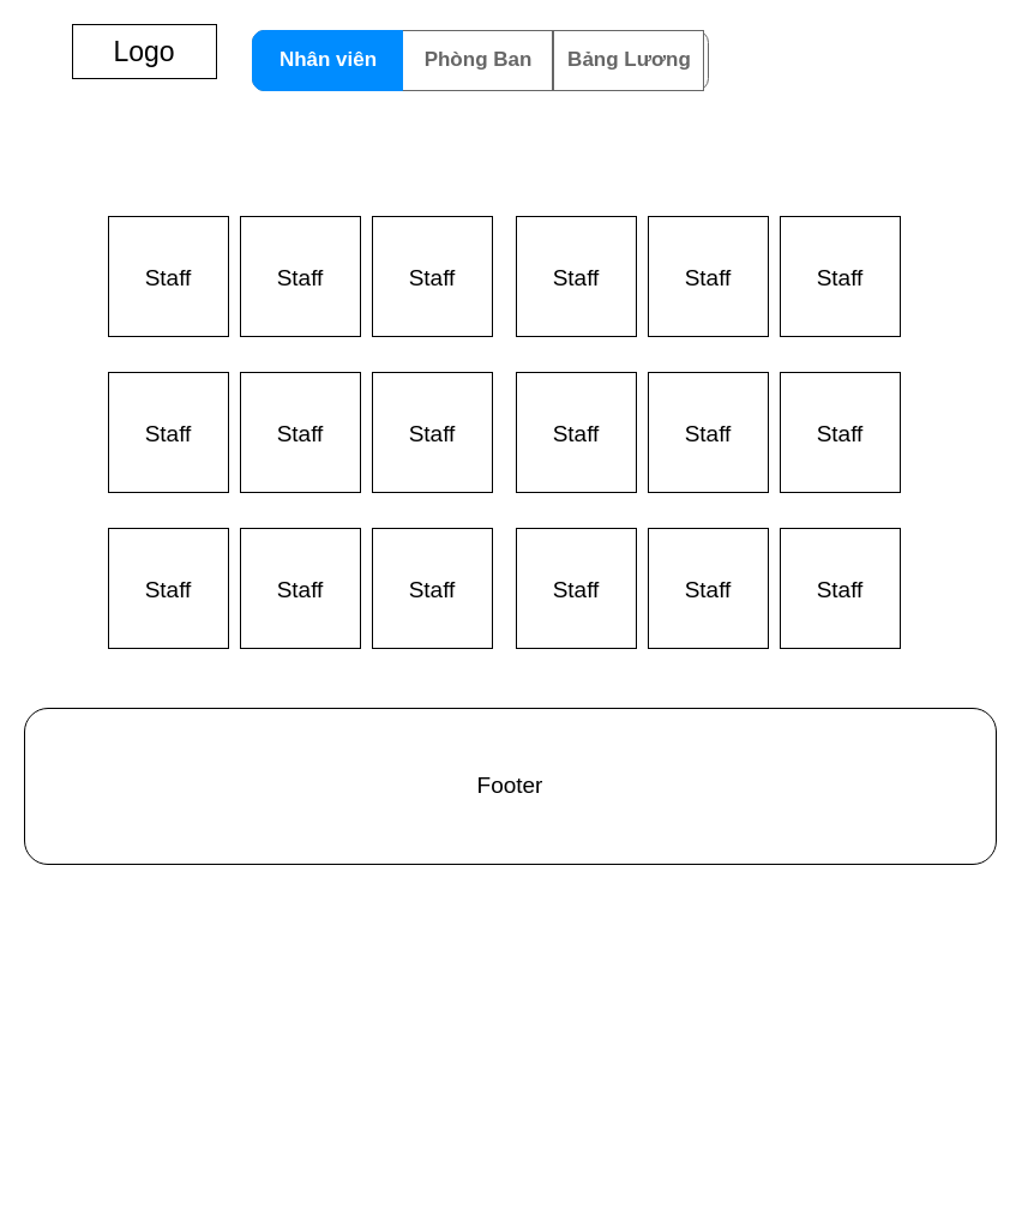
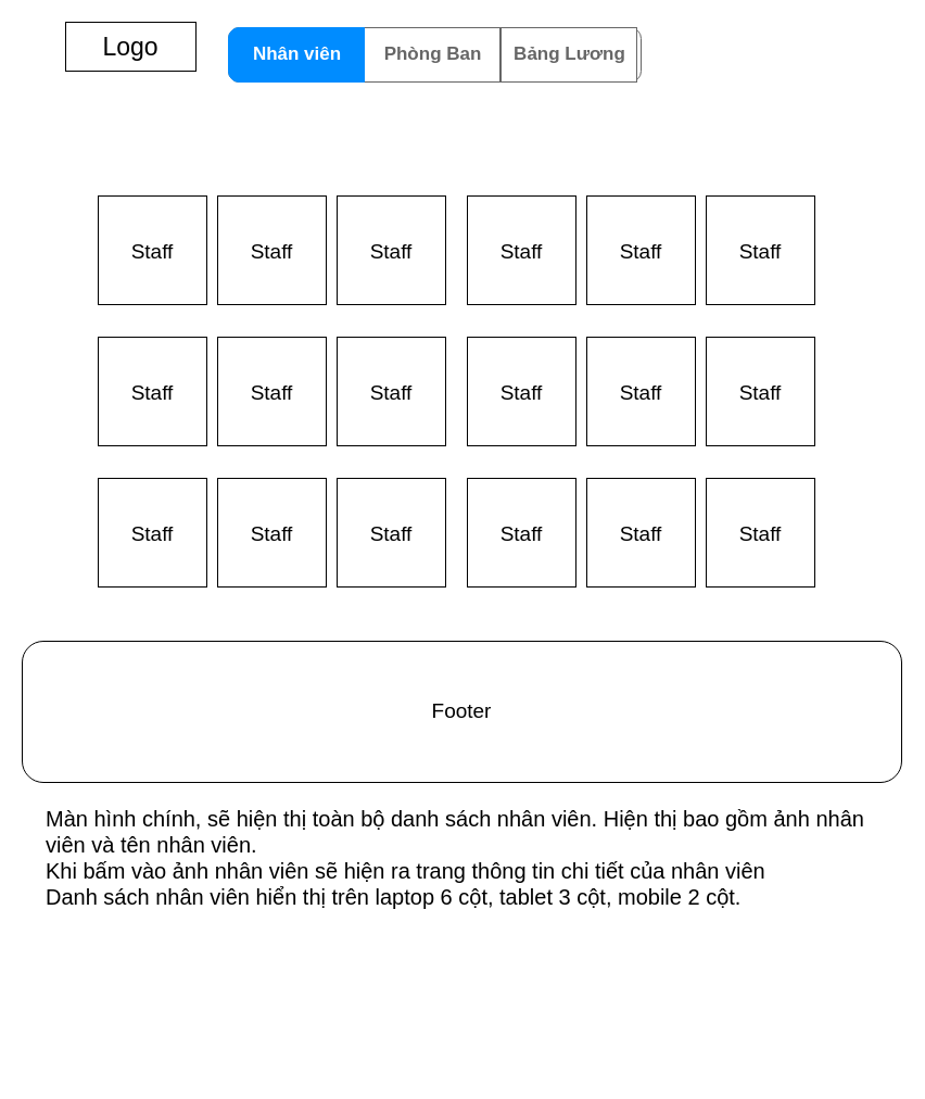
+ <mxCell id="26" value="&lt;font&gt;&lt;span style=&quot;font-size: 20px&quot;&gt;Màn hình chính, sẽ hiện thị toàn bộ danh sách nhân viên. Hiện thị bao gồm ảnh nhân viên và tên nhân viên.&lt;/span&gt;&lt;br&gt;&lt;span style=&quot;font-size: 20px&quot;&gt;Khi bấm vào ảnh nhân viên sẽ hiện ra trang thông tin chi tiết của nhân viên&lt;/span&gt;&lt;br&gt;&lt;span style=&quot;font-size: 20px&quot;&gt;Danh sách nhân viên hiển thị trên laptop 6 cột, tablet 3 cột, mobile 2 cột.&lt;/span&gt;&lt;br&gt;&lt;/font&gt;" style="text;spacingTop=-5;whiteSpace=wrap;html=1;align=left;fontSize=12;fontFamily=Helvetica;fillColor=none;strokeColor=none;" vertex="1" parent="1"><mxGeometry x="40" y="740" width="780" height="250" as="geometry" /></mxCell>
